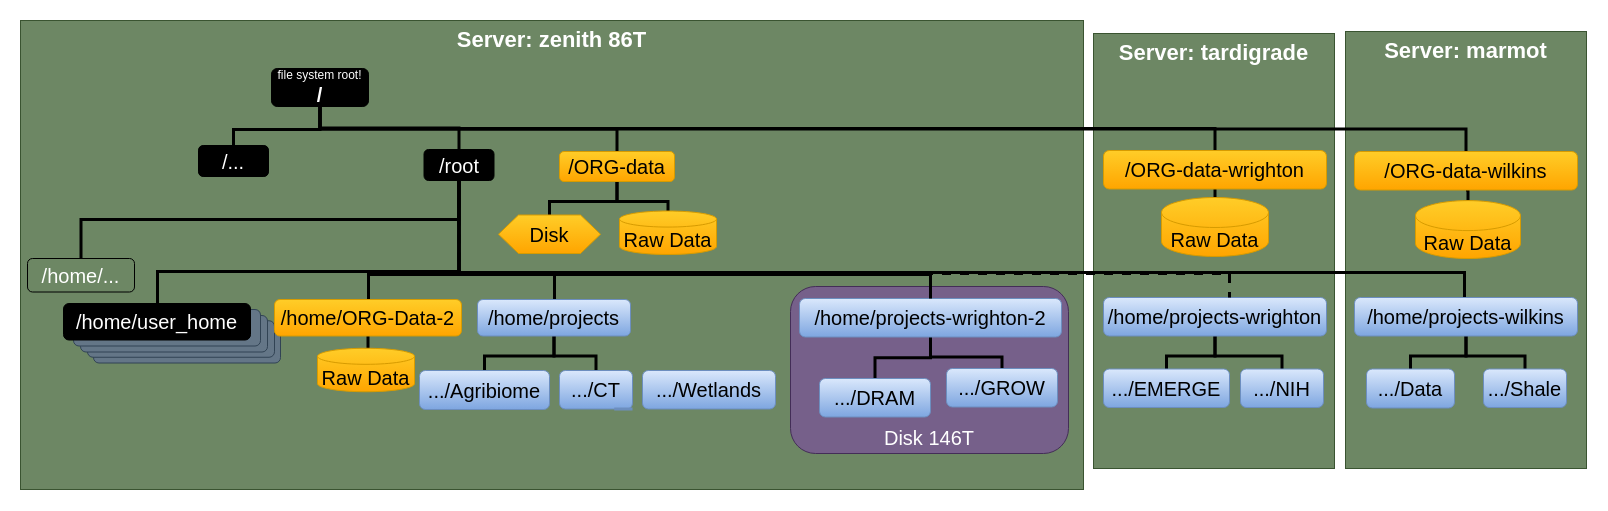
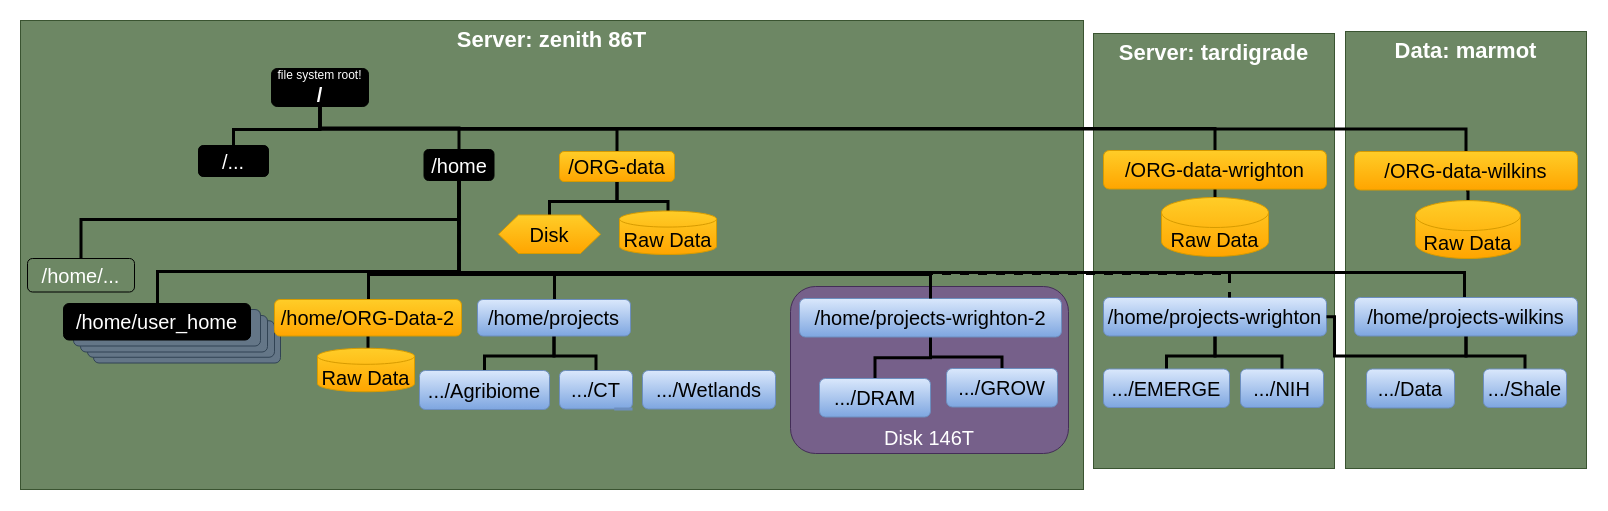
- <mxCell id="6" value="&lt;b&gt;&lt;font style=&quot;font-size: 22px;&quot;&gt;Server: marmot&lt;/font&gt;&lt;/b&gt;" style="rounded=0;whiteSpace=wrap;html=1;fontSize=16;align=center;verticalAlign=top;fillColor=#6d8764;fontColor=#ffffff;strokeColor=#3A5431;" parent="1" vertex="1"><mxGeometry x="1345" y="31" width="241" height="437" as="geometry" /></mxCell>
+ <mxCell id="6" value="&lt;b&gt;&lt;font style=&quot;font-size: 22px;&quot;&gt;Data: marmot&lt;/font&gt;&lt;/b&gt;" style="rounded=0;whiteSpace=wrap;html=1;fontSize=16;align=center;verticalAlign=top;fillColor=#6d8764;fontColor=#ffffff;strokeColor=#3A5431;" parent="1" vertex="1"><mxGeometry x="1345" y="31" width="241" height="437" as="geometry" /></mxCell>
- <mxCell id="19" value="&lt;font style=&quot;font-size: 20px;&quot;&gt;/root&lt;/font&gt;" style="rounded=1;whiteSpace=wrap;html=1;fillColor=#000000;fontColor=#FFFFFF;" parent="1" vertex="1"><mxGeometry x="423.5" y="149" width="70" height="31" as="geometry" /></mxCell>
+ <mxCell id="19" value="&lt;font style=&quot;font-size: 20px;&quot;&gt;/home&lt;/font&gt;" style="rounded=1;whiteSpace=wrap;html=1;fillColor=#000000;fontColor=#FFFFFF;" parent="1" vertex="1"><mxGeometry x="423.5" y="149" width="70" height="31" as="geometry" /></mxCell>
- <mxCell id="30" style="edgeStyle=orthogonalEdgeStyle;rounded=0;orthogonalLoop=1;jettySize=auto;html=1;exitX=0.5;exitY=1;exitDx=0;exitDy=0;strokeWidth=3;fontSize=20;fontColor=#000000;endArrow=none;endFill=0;" parent="1" source="32" target="57" edge="1"><mxGeometry relative="1" as="geometry" /></mxCell>
+ <mxCell id="30" style="edgeStyle=orthogonalEdgeStyle;rounded=0;orthogonalLoop=1;jettySize=auto;html=1;exitX=0.5;exitY=1;exitDx=0;exitDy=0;strokeWidth=3;fontSize=20;fontColor=#000000;endArrow=none;endFill=0;" parent="1" source="32" target="29" edge="1"><mxGeometry relative="1" as="geometry" /></mxCell>
